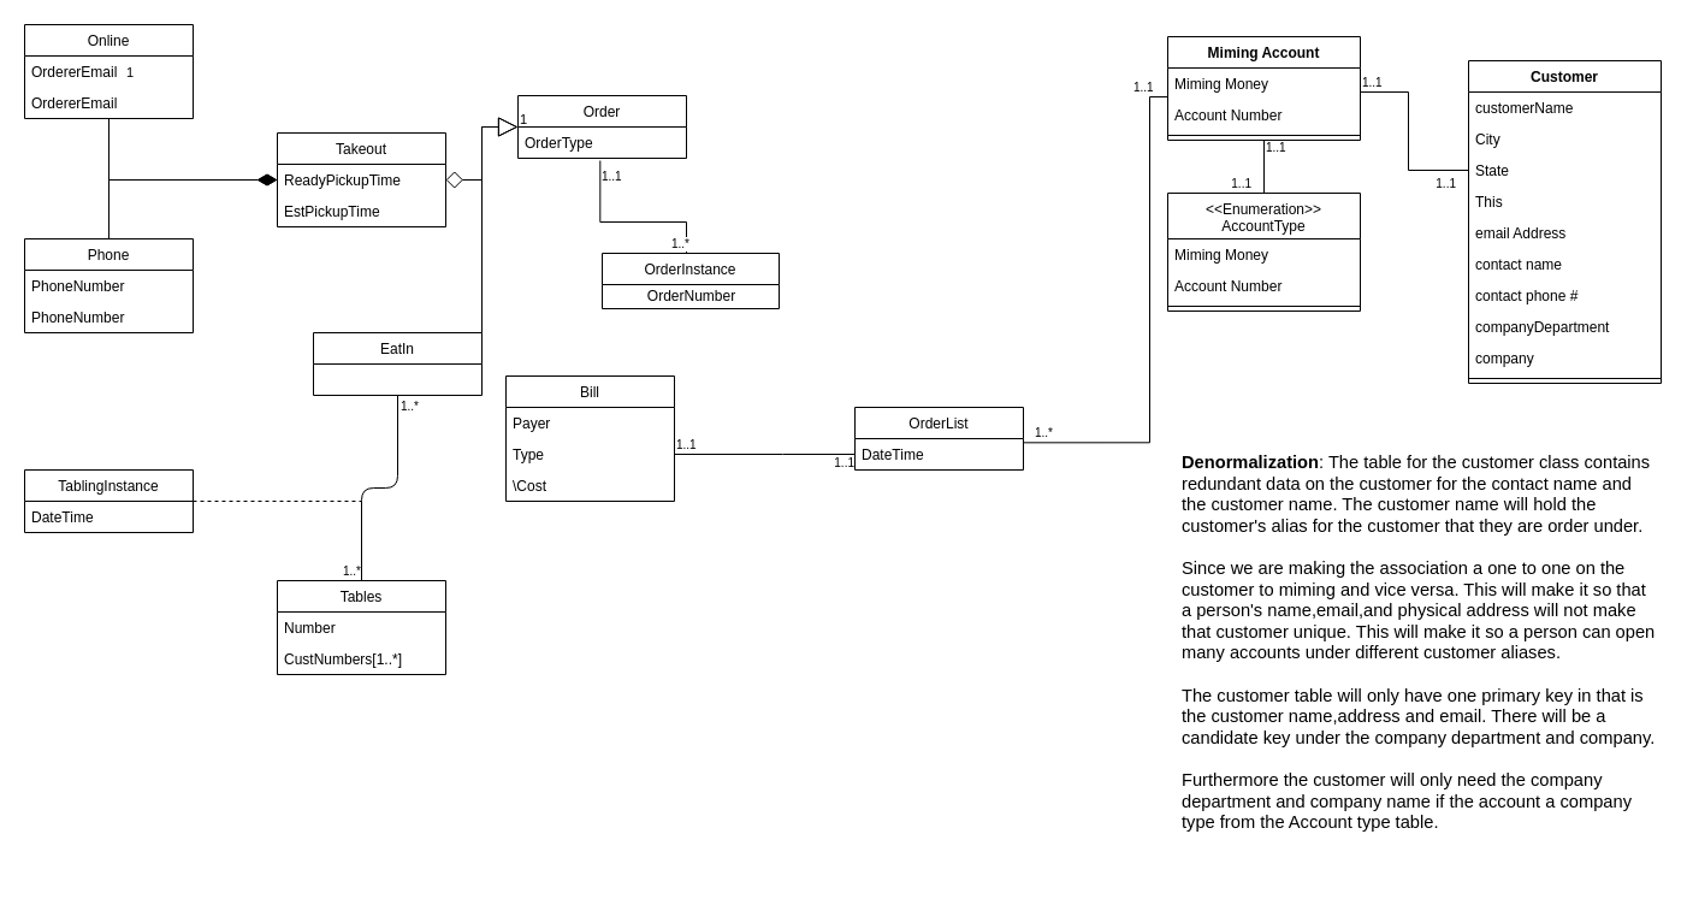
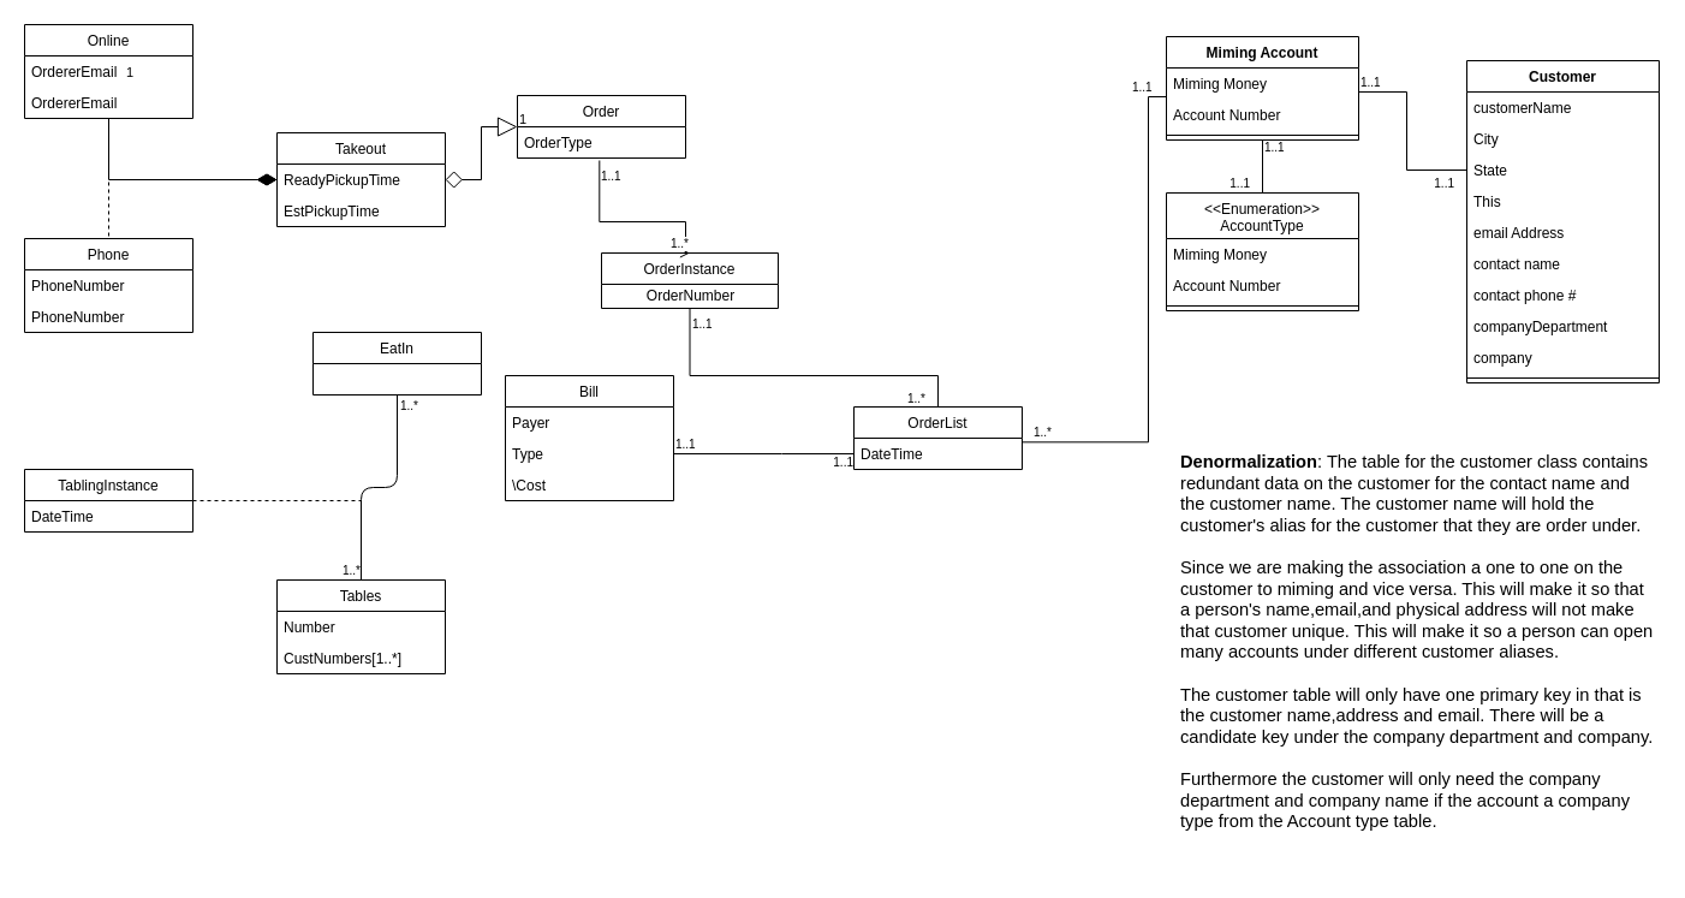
- <mxCell id="24" value="" style="endArrow=none;html=1;endSize=12;startArrow=diamondThin;startSize=14;startFill=1;edgeStyle=orthogonalEdgeStyle;align=left;verticalAlign=bottom;rounded=0;endFill=0;" edge="1" parent="1" source="51" target="37"><mxGeometry x="0.887" y="70" relative="1" as="geometry"><mxPoint x="30" y="158" as="sourcePoint" /><mxPoint x="190" y="158" as="targetPoint" /><mxPoint as="offset" /></mxGeometry></mxCell>
+ <mxCell id="24" value="" style="endArrow=none;html=1;endSize=12;startArrow=diamondThin;startSize=14;startFill=1;edgeStyle=orthogonalEdgeStyle;align=left;verticalAlign=bottom;rounded=0;endFill=0;dashed=1;" edge="1" parent="1" source="51" target="37"><mxGeometry x="0.887" y="70" relative="1" as="geometry"><mxPoint x="30" y="158" as="sourcePoint" /><mxPoint x="190" y="158" as="targetPoint" /><mxPoint as="offset" /></mxGeometry></mxCell>
- <mxCell id="42" value="" style="endArrow=none;html=1;edgeStyle=orthogonalEdgeStyle;exitX=0.488;exitY=1.077;exitDx=0;exitDy=0;exitPerimeter=0;entryX=0.5;entryY=0;entryDx=0;entryDy=0;rounded=0;" edge="1" parent="1" source="33" target="40"><mxGeometry relative="1" as="geometry"><mxPoint x="620" y="180" as="sourcePoint" /><mxPoint y="180" as="targetPoint" x="780" /><Array as="points"><mxPoint x="498" y="184" /><mxPoint x="570" y="184" /></Array></mxGeometry></mxCell>
+ <mxCell id="42" value="" style="endArrow=open;html=1;edgeStyle=orthogonalEdgeStyle;exitX=0.488;exitY=1.077;exitDx=0;exitDy=0;exitPerimeter=0;entryX=0.5;entryY=0;entryDx=0;entryDy=0;rounded=0;" edge="1" parent="1" source="33" target="40"><mxGeometry relative="1" as="geometry"><mxPoint x="620" y="180" as="sourcePoint" /><mxPoint y="180" as="targetPoint" x="780" /><Array as="points"><mxPoint x="498" y="184" /><mxPoint x="570" y="184" /></Array></mxGeometry></mxCell>
- <mxCell id="27" value="" style="endArrow=none;html=1;endSize=12;startArrow=block;startSize=14;startFill=0;edgeStyle=orthogonalEdgeStyle;align=left;verticalAlign=bottom;endFill=0;rounded=0;" edge="1" parent="1" source="32" target="31"><mxGeometry x="-0.457" y="20" relative="1" as="geometry"><mxPoint x="500" y="58" as="sourcePoint" /><mxPoint x="660" y="58" as="targetPoint" /><Array as="points"><mxPoint x="400" y="105" /><mxPoint x="400" y="302" /></Array><mxPoint as="offset" /></mxGeometry></mxCell>
+ <mxCell id="45" value="" style="endArrow=none;html=1;edgeStyle=orthogonalEdgeStyle;exitX=0.5;exitY=1;exitDx=0;exitDy=0;entryX=0.5;entryY=0;entryDx=0;entryDy=0;rounded=0;" edge="1" parent="1" source="40" target="54"><mxGeometry relative="1" as="geometry"><mxPoint x="608.32" y="287.002" as="sourcePoint" /><mxPoint x="680" y="338" as="targetPoint" /><Array as="points"><mxPoint x="574" y="312" /><mxPoint y="312" x="780" /></Array></mxGeometry></mxCell>
+ <mxCell id="46" value="1..1" style="resizable=0;html=1;align=left;verticalAlign=bottom;labelBackgroundColor=#ffffff;fontSize=10;" connectable="0" vertex="1" parent="45"><mxGeometry x="-1" relative="1" as="geometry"><mxPoint y="21" as="offset" /></mxGeometry></mxCell>
+ <mxCell id="47" value="1..*" style="resizable=0;html=1;align=right;verticalAlign=bottom;labelBackgroundColor=#ffffff;fontSize=10;" connectable="0" vertex="1" parent="45"><mxGeometry x="1" relative="1" as="geometry"><mxPoint x="-10" as="offset" /></mxGeometry></mxCell>
